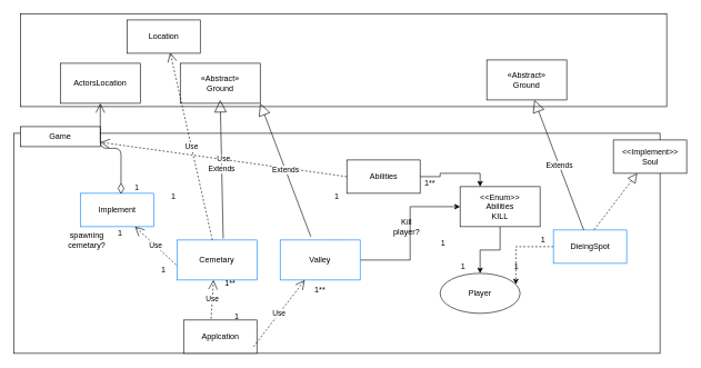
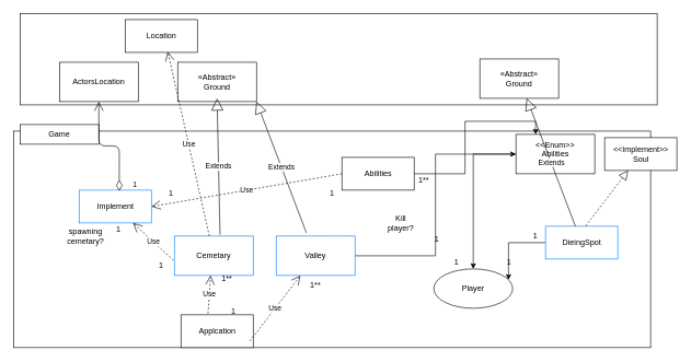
- <mxCell id="25" value="Use" style="endArrow=open;endSize=12;dashed=1;html=1;exitX=0;exitY=0.5;exitDx=0;exitDy=0;" parent="1" source="15" target="3" edge="1"><mxGeometry width="160" relative="1" as="geometry"><mxPoint x="360" y="309" as="sourcePoint" /><mxPoint x="520" y="309" as="targetPoint" /></mxGeometry></mxCell>
+ <mxCell id="25" value="Use" style="endArrow=open;endSize=12;dashed=1;html=1;entryX=1;entryY=0.5;entryDx=0;entryDy=0;exitX=0;exitY=0.5;exitDx=0;exitDy=0;" parent="1" source="15" target="18" edge="1"><mxGeometry width="160" relative="1" as="geometry"><mxPoint x="360" y="309" as="sourcePoint" /><mxPoint x="520" y="309" as="targetPoint" /></mxGeometry></mxCell>
- <mxCell id="9" value="&amp;lt;&amp;lt;Enum&amp;gt;&amp;gt;&lt;br&gt;Abilities&lt;br&gt;KILL" style="rounded=0;whiteSpace=wrap;html=1;" parent="1" vertex="1"><mxGeometry x="690" y="279" width="120" height="60" as="geometry" /></mxCell>
+ <mxCell id="9" value="&amp;lt;&amp;lt;Enum&amp;gt;&amp;gt;&lt;br&gt;Abilities&lt;br&gt;KILL" style="rounded=0;whiteSpace=wrap;html=1;" parent="1" vertex="1"><mxGeometry x="785" y="204" width="120" height="60" as="geometry" /></mxCell>
- <mxCell id="26" style="edgeStyle=orthogonalEdgeStyle;rounded=0;orthogonalLoop=1;jettySize=auto;html=1;entryX=1;entryY=0.25;entryDx=0;entryDy=0;dashed=1;" parent="1" source="27" target="30" edge="1"><mxGeometry relative="1" as="geometry" /></mxCell>
+ <mxCell id="26" style="edgeStyle=orthogonalEdgeStyle;rounded=0;orthogonalLoop=1;jettySize=auto;html=1;entryX=1;entryY=0.25;entryDx=0;entryDy=0;" parent="1" source="27" target="30" edge="1"><mxGeometry relative="1" as="geometry" /></mxCell>
